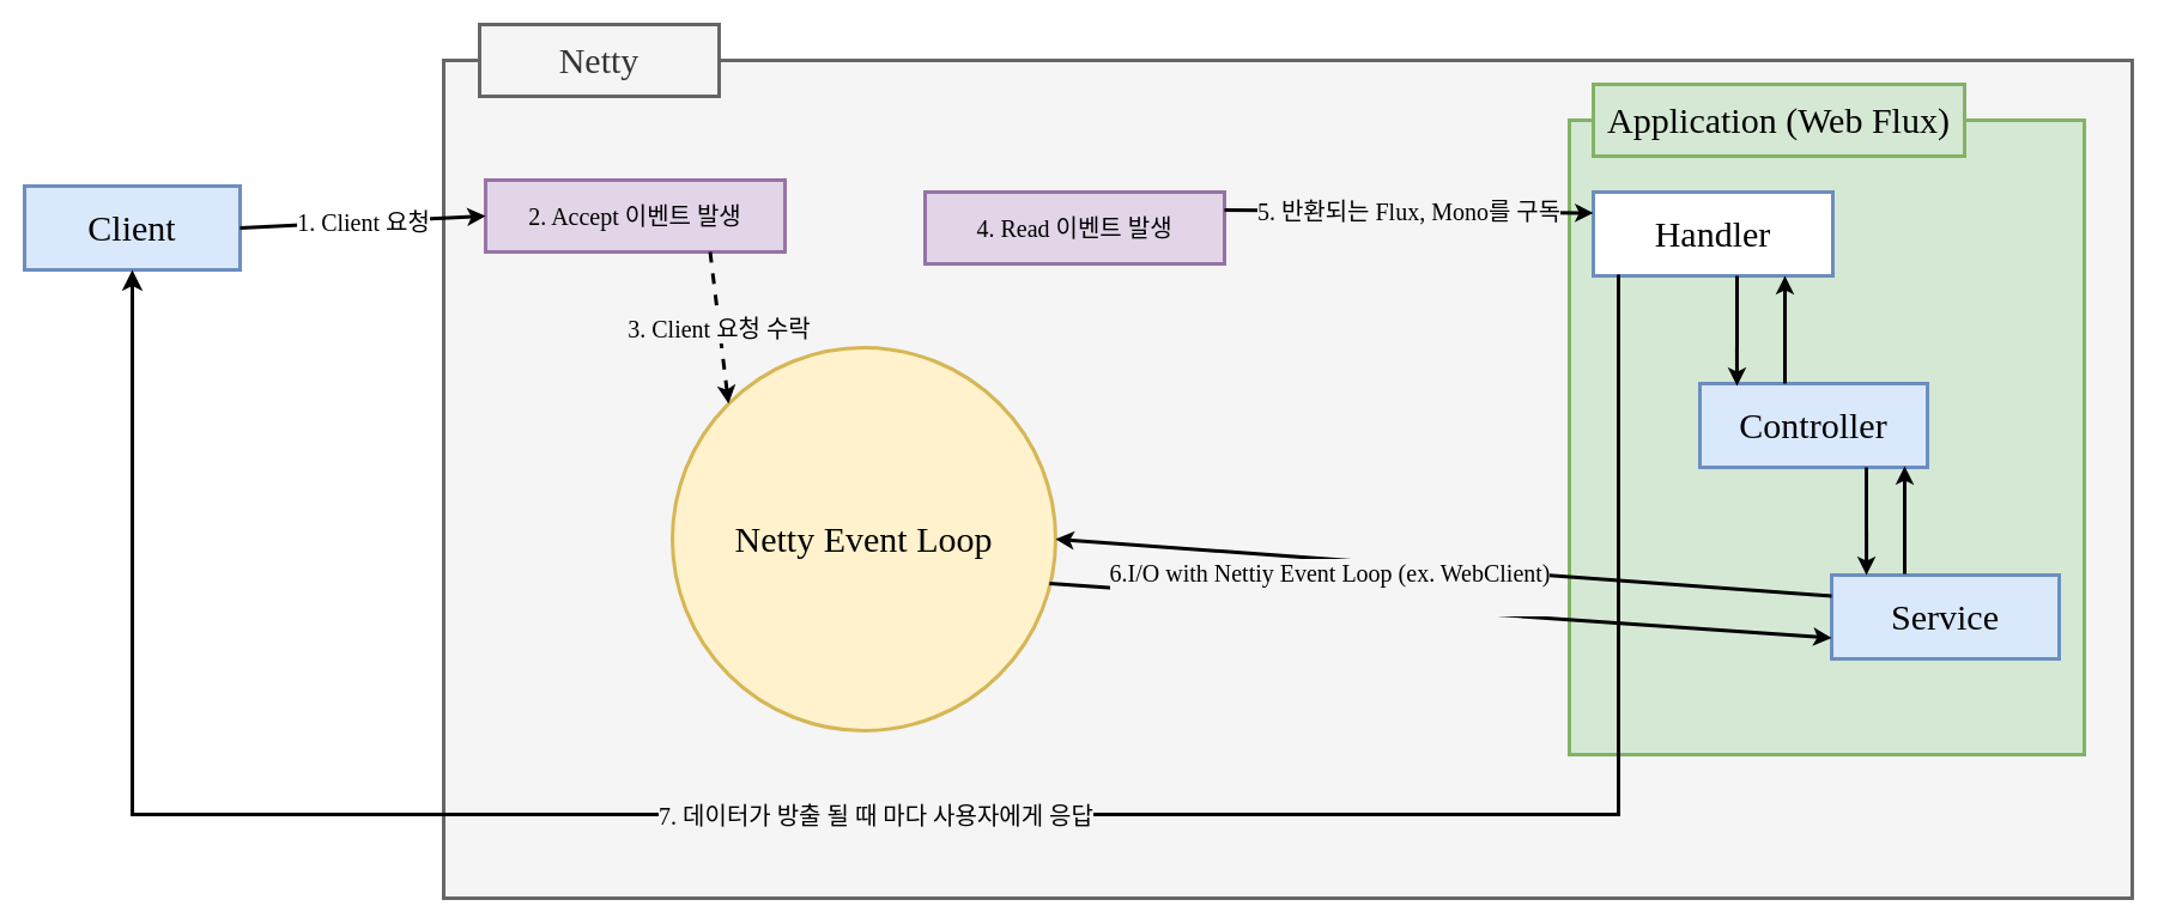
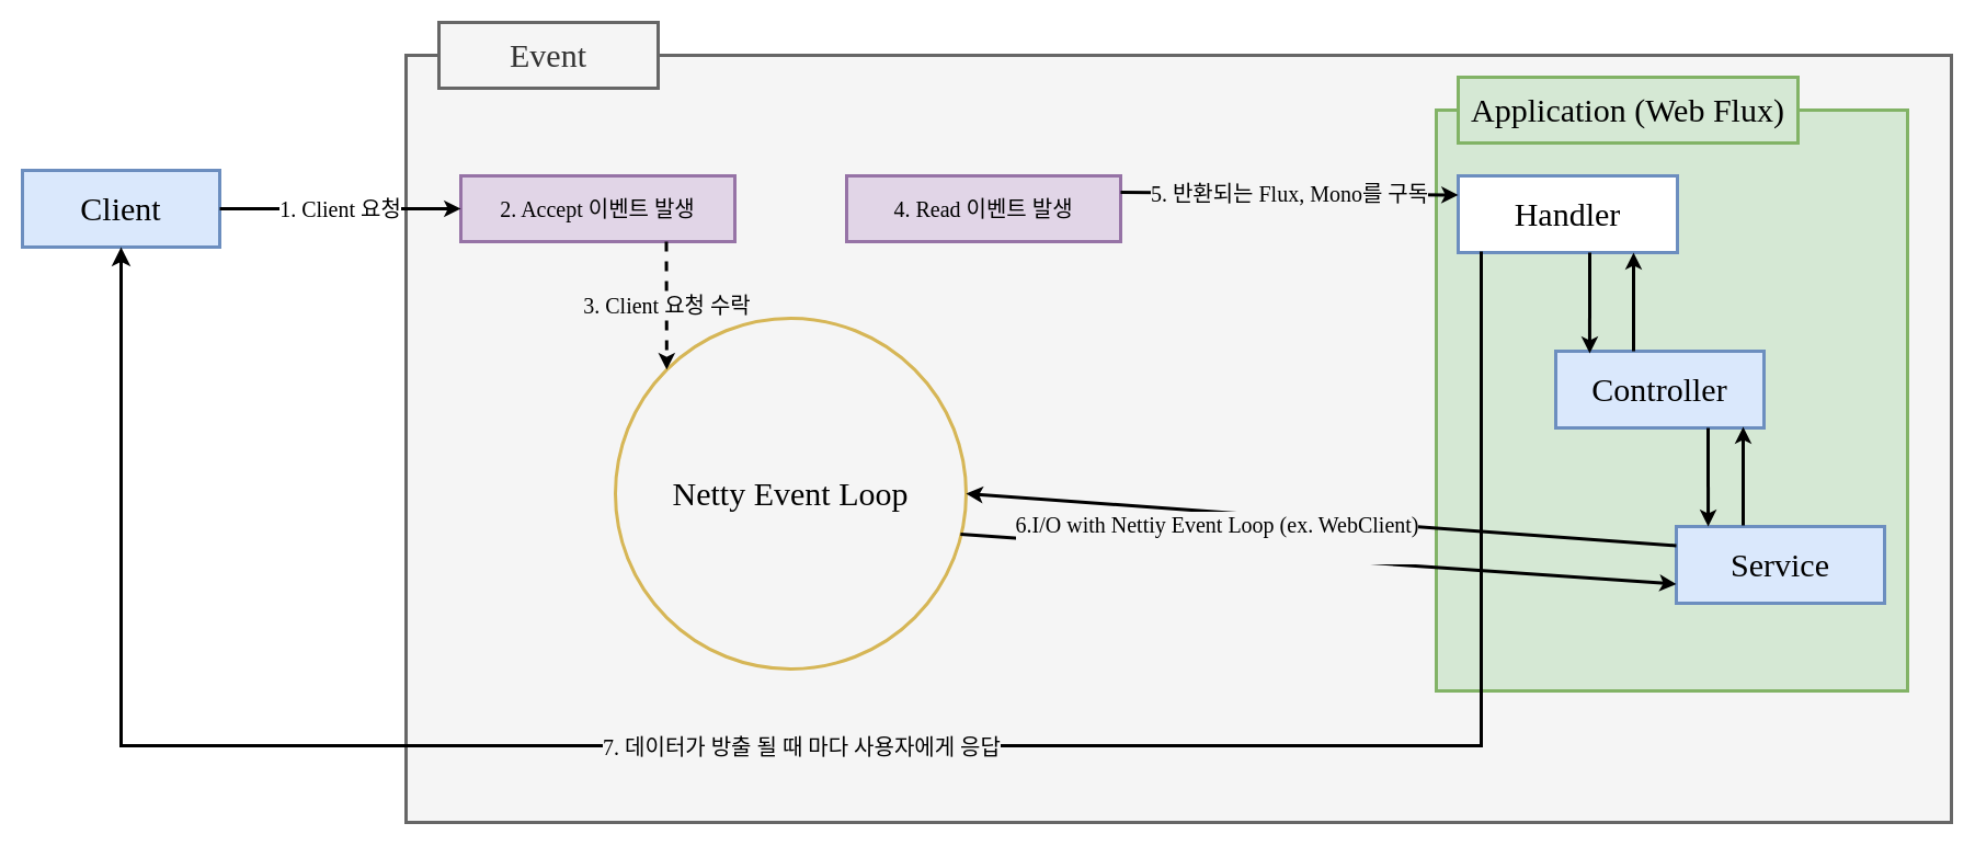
- <mxCell id="4" value="Netty" style="rounded=0;whiteSpace=wrap;html=1;strokeWidth=3;fontFamily=배달의민족 주아;fontSize=30;fillColor=#f5f5f5;fontColor=#333333;strokeColor=#666666;" parent="1" vertex="1"><mxGeometry x="400" width="200" height="60" as="geometry" y="20" /></mxCell>
+ <mxCell id="4" value="Event" style="rounded=0;whiteSpace=wrap;html=1;strokeWidth=3;fontFamily=배달의민족 주아;fontSize=30;fillColor=#f5f5f5;fontColor=#333333;strokeColor=#666666;" parent="1" vertex="1"><mxGeometry x="400" width="200" height="60" as="geometry" y="20" /></mxCell>
- <mxCell id="5" value="2. Accept 이벤트 발생" style="rounded=0;whiteSpace=wrap;html=1;strokeWidth=3;fontFamily=배달의민족 주아;fontSize=20;fillColor=#e1d5e7;strokeColor=#9673a6;" parent="1" vertex="1"><mxGeometry x="405" y="150" width="250" height="60" as="geometry" /></mxCell>
+ <mxCell id="5" value="2. Accept 이벤트 발생" style="rounded=0;whiteSpace=wrap;html=1;strokeWidth=3;fontFamily=배달의민족 주아;fontSize=20;fillColor=#e1d5e7;strokeColor=#9673a6;" parent="1" vertex="1"><mxGeometry x="420" y="160" width="250" height="60" as="geometry" /></mxCell>
- <mxCell id="6" value="Netty Event Loop" style="ellipse;whiteSpace=wrap;html=1;aspect=fixed;fontSize=30;fontFamily=배달의민족 주아;strokeWidth=3;fillColor=#fff2cc;strokeColor=#d6b656;" parent="1" vertex="1"><mxGeometry x="561" y="290" width="320" height="320" as="geometry" /></mxCell>
+ <mxCell id="6" value="Netty Event Loop" style="ellipse;whiteSpace=wrap;html=1;aspect=fixed;fontSize=30;fontFamily=배달의민족 주아;strokeWidth=3;fillColor=#f5f5f5;strokeColor=#d6b656;" parent="1" vertex="1"><mxGeometry x="561" y="290" width="320" height="320" as="geometry" /></mxCell>
